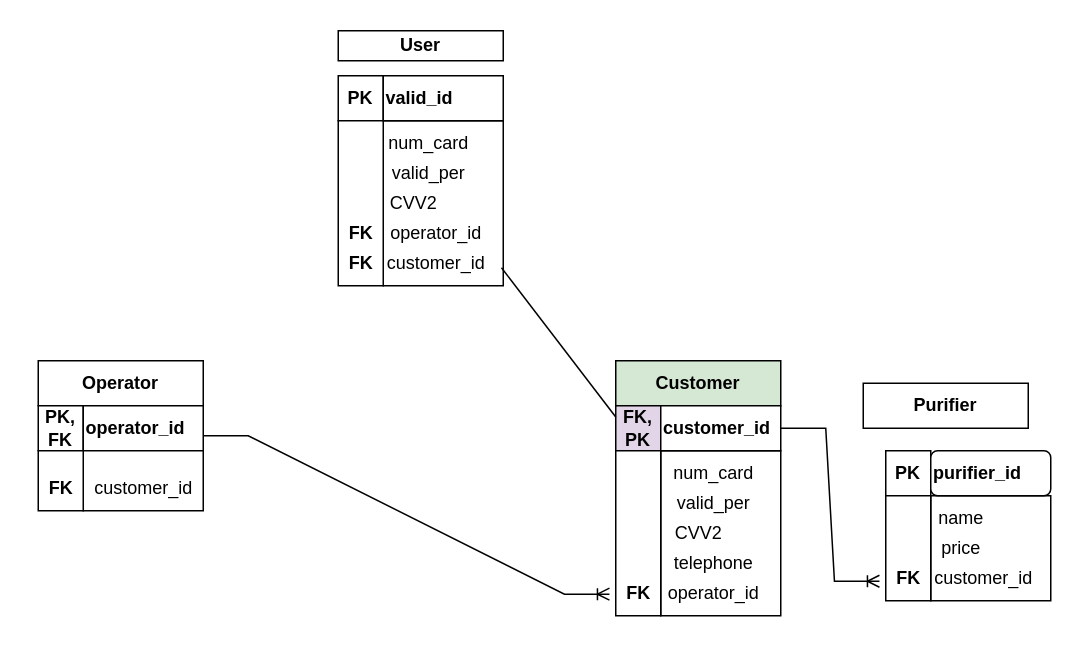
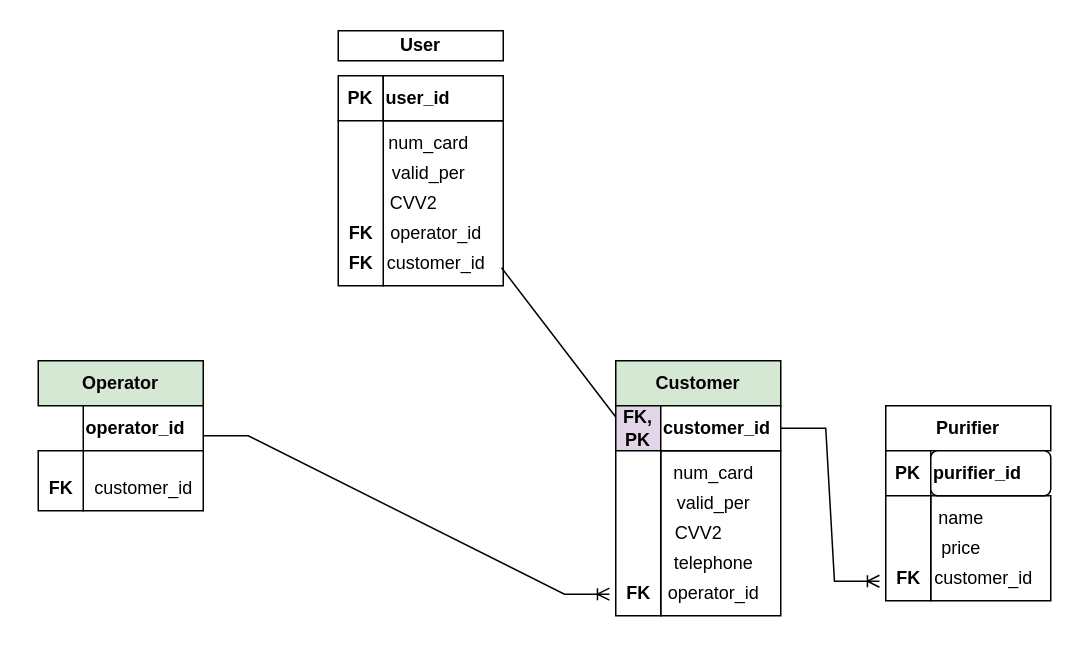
- <mxCell id="6" value="&lt;b&gt;valid_id&lt;/b&gt;" style="rounded=0;whiteSpace=wrap;html=1;align=left;" parent="1" vertex="1"><mxGeometry x="255" y="50" width="80" height="30" as="geometry" /></mxCell>
+ <mxCell id="6" value="&lt;b&gt;user_id&lt;/b&gt;" style="rounded=0;whiteSpace=wrap;html=1;align=left;" parent="1" vertex="1"><mxGeometry x="255" y="50" width="80" height="30" as="geometry" /></mxCell>
- <mxCell id="14" value="&lt;b&gt;Operator&lt;/b&gt;" style="rounded=0;whiteSpace=wrap;html=1;" parent="1" vertex="1"><mxGeometry x="25" y="240" width="110" height="30" as="geometry" /></mxCell>
+ <mxCell id="14" value="&lt;b&gt;Operator&lt;/b&gt;" style="rounded=0;whiteSpace=wrap;html=1;fillColor=#d5e8d4;" parent="1" vertex="1"><mxGeometry x="25" y="240" width="110" height="30" as="geometry" /></mxCell>
- <mxCell id="25" value="&lt;b&gt;Purifier&lt;/b&gt;" style="rounded=0;whiteSpace=wrap;html=1;" parent="1" vertex="1"><mxGeometry x="575" y="255" width="110" height="30" as="geometry" /></mxCell>
+ <mxCell id="25" value="&lt;b&gt;Purifier&lt;/b&gt;" style="rounded=0;whiteSpace=wrap;html=1;" parent="1" vertex="1"><mxGeometry x="590" y="270" width="110" height="30" as="geometry" /></mxCell>
- <mxCell id="15" value="&lt;b&gt;PK,&lt;br&gt;FK&lt;br&gt;&lt;/b&gt;" style="rounded=0;whiteSpace=wrap;html=1;" parent="1" vertex="1"><mxGeometry x="25" y="270" width="30" height="30" as="geometry" /></mxCell>
